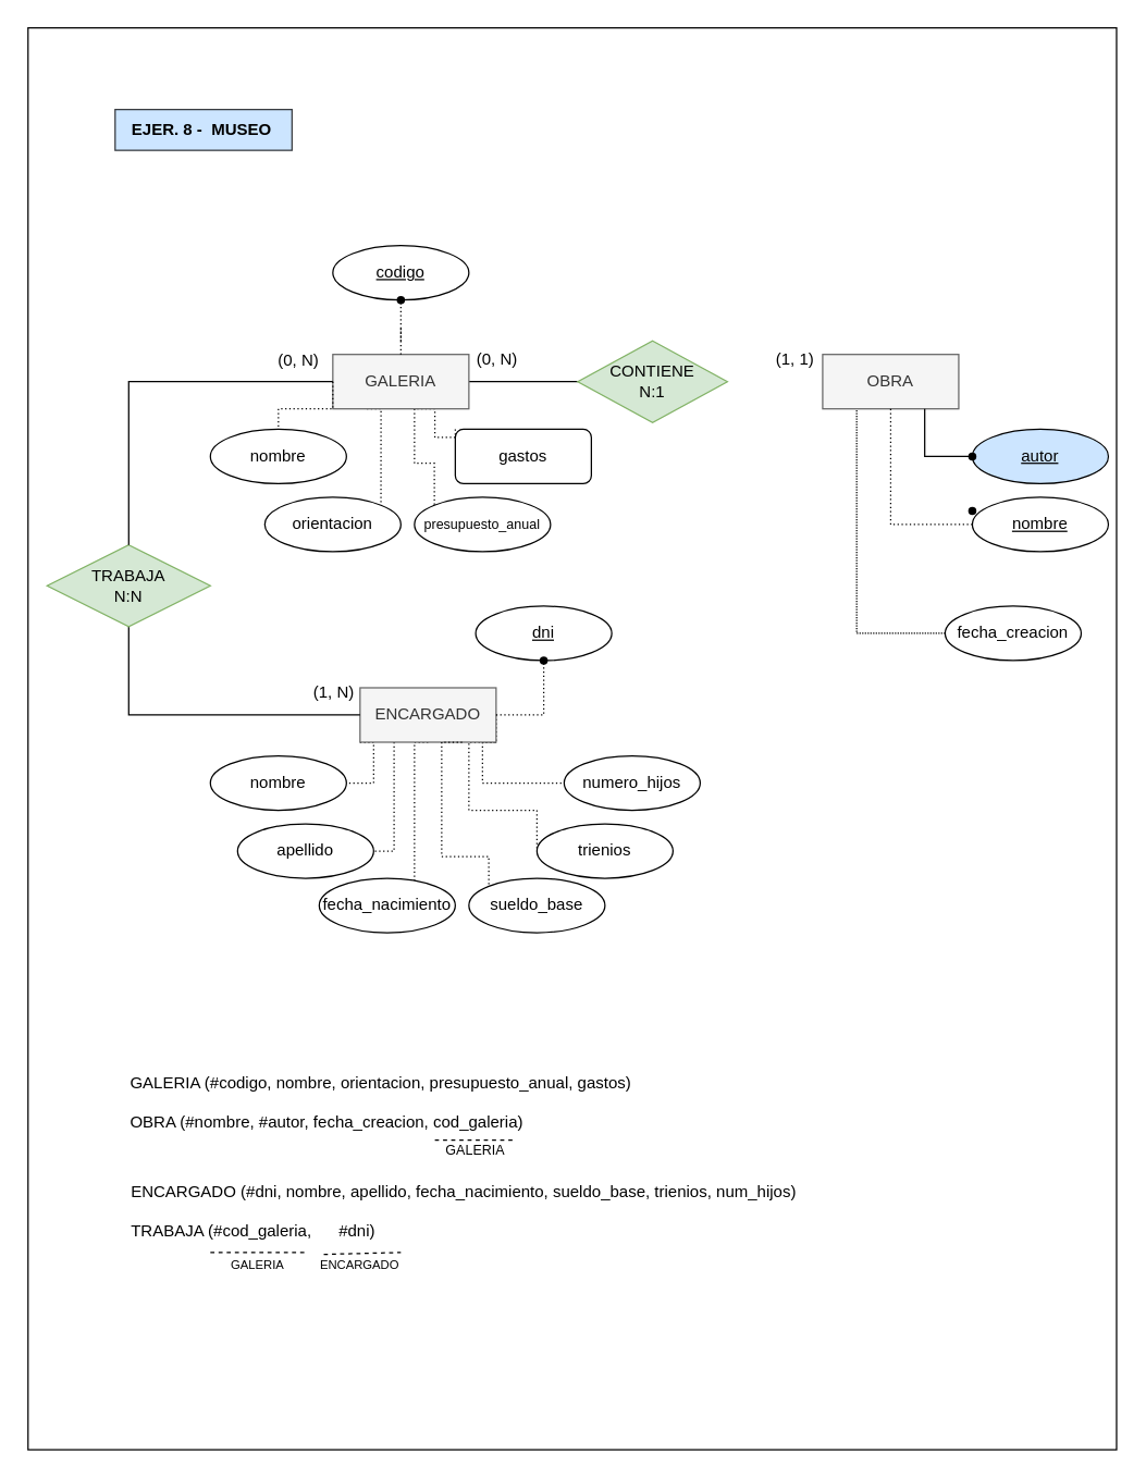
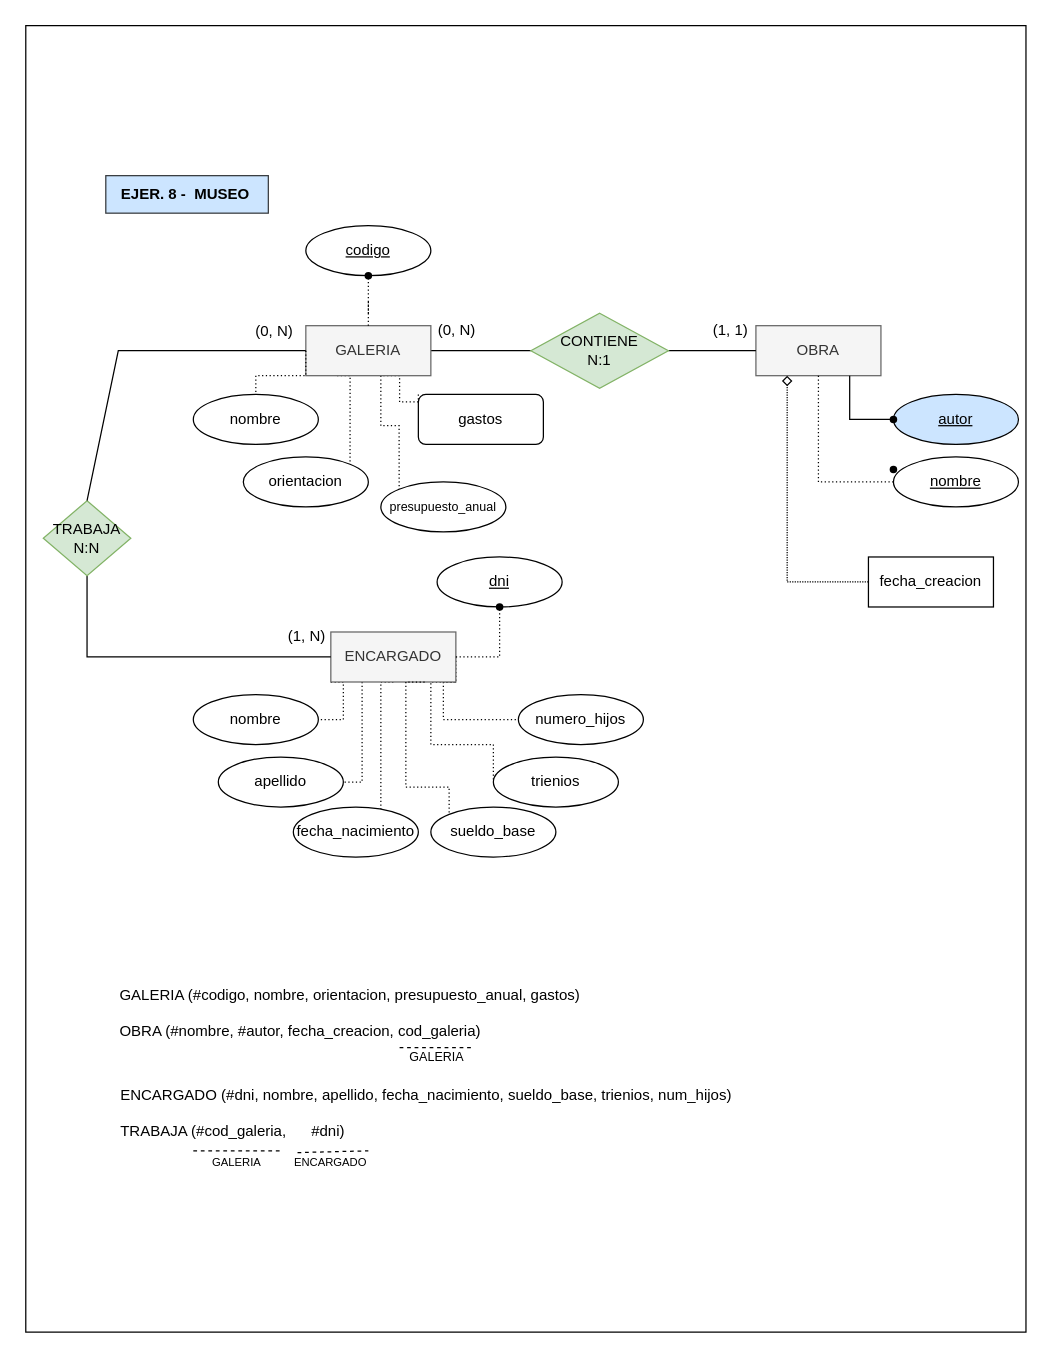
- <mxCell id="26" value="EJER. 8 -&amp;nbsp; MUSEO&amp;nbsp;" style="text;html=1;align=center;verticalAlign=middle;resizable=0;points=[];autosize=1;strokeColor=#36393d;fillColor=#cce5ff;fontStyle=1" parent="1" vertex="1"><mxGeometry x="84" y="80" width="130" height="30" as="geometry" /></mxCell>
+ <mxCell id="26" value="EJER. 8 -&amp;nbsp; MUSEO&amp;nbsp;" style="text;html=1;align=center;verticalAlign=middle;resizable=0;points=[];autosize=1;strokeColor=#36393d;fillColor=#cce5ff;fontStyle=1" parent="1" vertex="1"><mxGeometry x="84" y="140" width="130" height="30" as="geometry" /></mxCell>
+ <mxCell id="18" style="edgeStyle=orthogonalEdgeStyle;rounded=0;orthogonalLoop=1;jettySize=auto;html=1;exitX=1;exitY=0.5;exitDx=0;exitDy=0;entryX=0;entryY=0.5;entryDx=0;entryDy=0;endArrow=none;endFill=0;" parent="1" source="19" target="9" edge="1"><mxGeometry relative="1" as="geometry" /></mxCell>
- <mxCell id="29" style="edgeStyle=orthogonalEdgeStyle;rounded=0;orthogonalLoop=1;jettySize=auto;html=1;exitX=0;exitY=0.5;exitDx=0;exitDy=0;entryX=0.25;entryY=1;entryDx=0;entryDy=0;endArrow=none;endFill=0;dashed=1;dashPattern=1 1;" parent="1" source="30" target="9" edge="1"><mxGeometry relative="1" as="geometry" /></mxCell>
+ <mxCell id="29" style="edgeStyle=orthogonalEdgeStyle;rounded=0;orthogonalLoop=1;jettySize=auto;html=1;exitX=0;exitY=0.5;exitDx=0;exitDy=0;entryX=0.25;entryY=1;entryDx=0;entryDy=0;endArrow=diamond;endFill=0;dashed=1;dashPattern=1 1;" parent="1" source="30" target="9" edge="1"><mxGeometry relative="1" as="geometry" /></mxCell>
- <mxCell id="51" value="&lt;font size=&quot;1&quot; style=&quot;&quot;&gt;presupuesto_anua&lt;/font&gt;&lt;font style=&quot;font-size: 10px;&quot;&gt;l&lt;/font&gt;" style="ellipse;whiteSpace=wrap;html=1;align=center;" parent="47" vertex="1"><mxGeometry x="150" y="50" width="100" height="40" as="geometry" /></mxCell>
+ <mxCell id="51" value="&lt;font size=&quot;1&quot; style=&quot;&quot;&gt;presupuesto_anua&lt;/font&gt;&lt;font style=&quot;font-size: 10px;&quot;&gt;l&lt;/font&gt;" style="ellipse;whiteSpace=wrap;html=1;align=center;" parent="47" vertex="1"><mxGeometry x="150" y="70" width="100" height="40" as="geometry" /></mxCell>
- <mxCell id="17" value="TRABAJA&lt;br&gt;N:N" style="shape=rhombus;perimeter=rhombusPerimeter;whiteSpace=wrap;html=1;align=center;fillColor=#d5e8d4;strokeColor=#82b366;" parent="1" vertex="1"><mxGeometry x="34" y="400" width="120" height="60" as="geometry" /></mxCell>
+ <mxCell id="17" value="TRABAJA&lt;br&gt;N:N" style="shape=rhombus;perimeter=rhombusPerimeter;whiteSpace=wrap;html=1;align=center;fillColor=#d5e8d4;strokeColor=#82b366;" parent="1" vertex="1"><mxGeometry x="34" y="400" width="70" height="60" as="geometry" /></mxCell>
- <mxCell id="30" value="fecha_creacion" style="ellipse;whiteSpace=wrap;html=1;align=center;" parent="1" vertex="1"><mxGeometry x="694" y="445" width="100" height="40" as="geometry" /></mxCell>
+ <mxCell id="30" value="fecha_creacion" style="whiteSpace=wrap;html=1;align=center;rounded=0;" parent="1" vertex="1"><mxGeometry x="694" y="445" width="100" height="40" as="geometry" /></mxCell>
